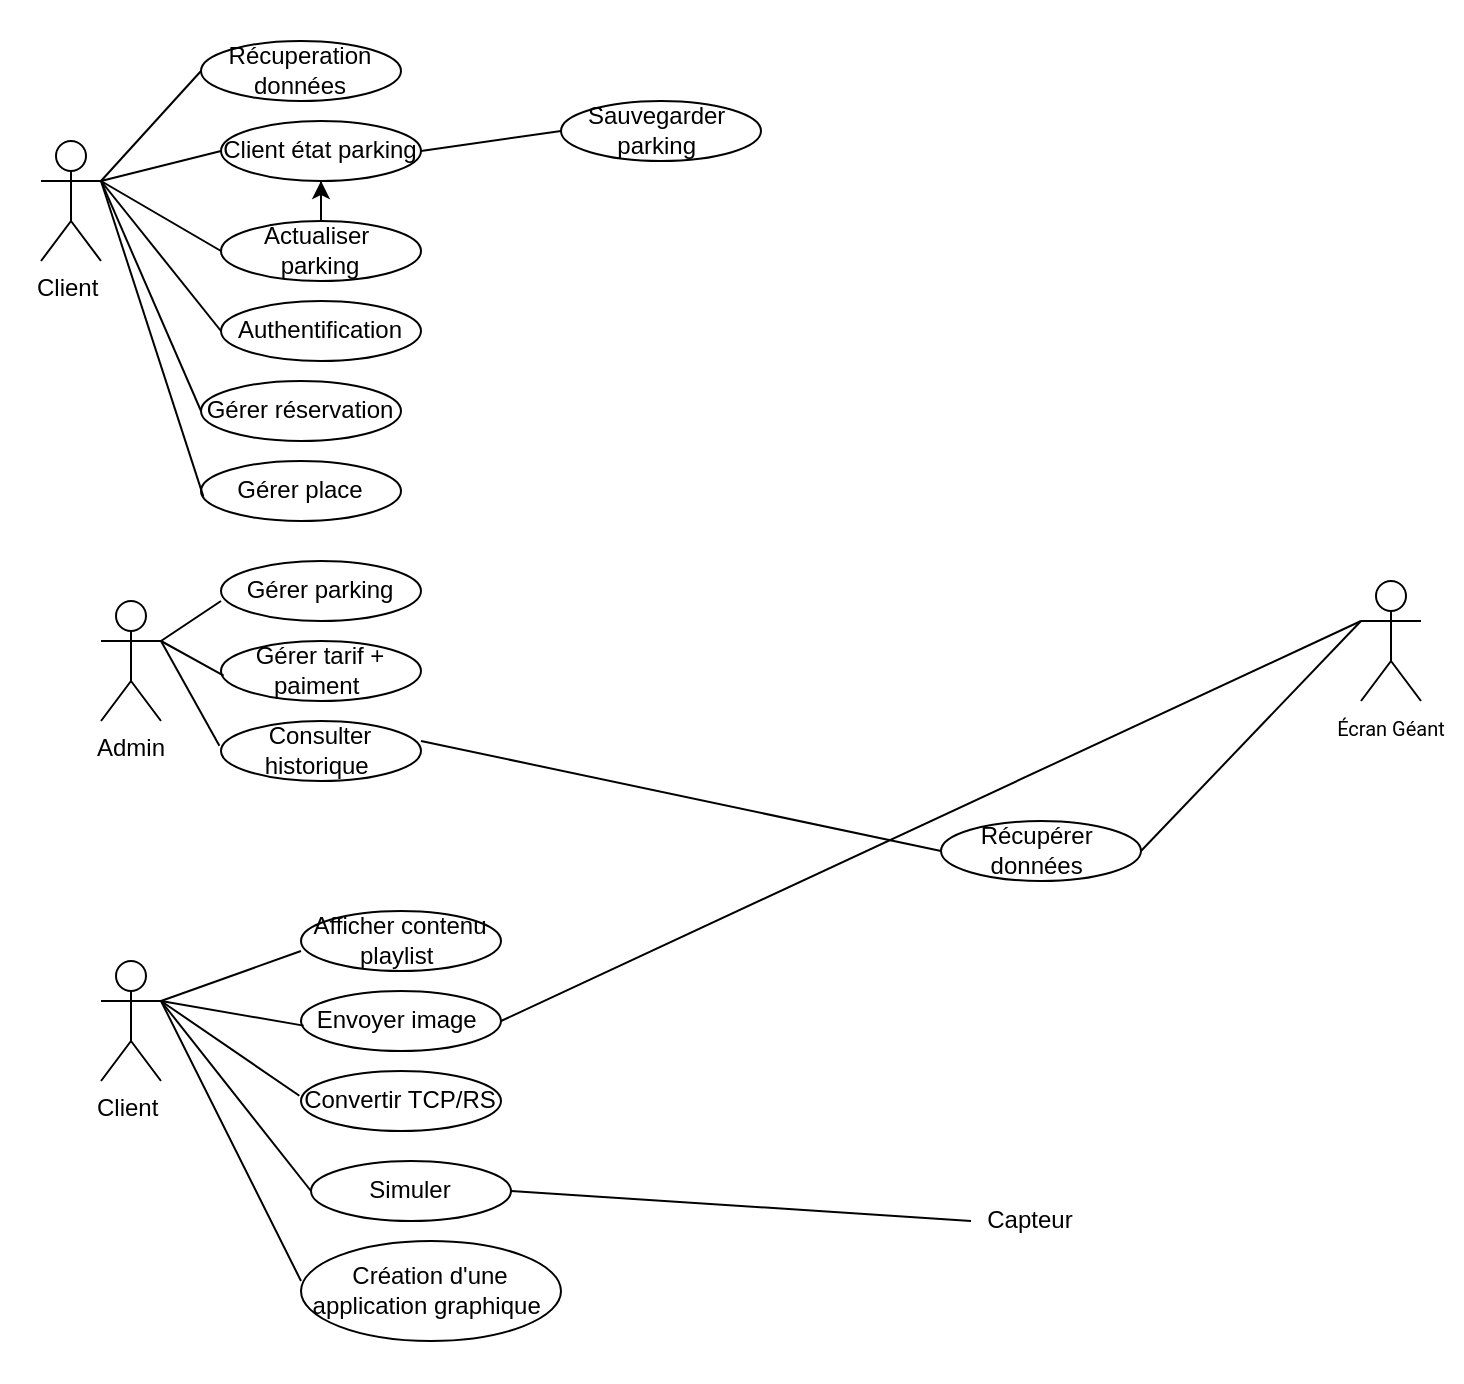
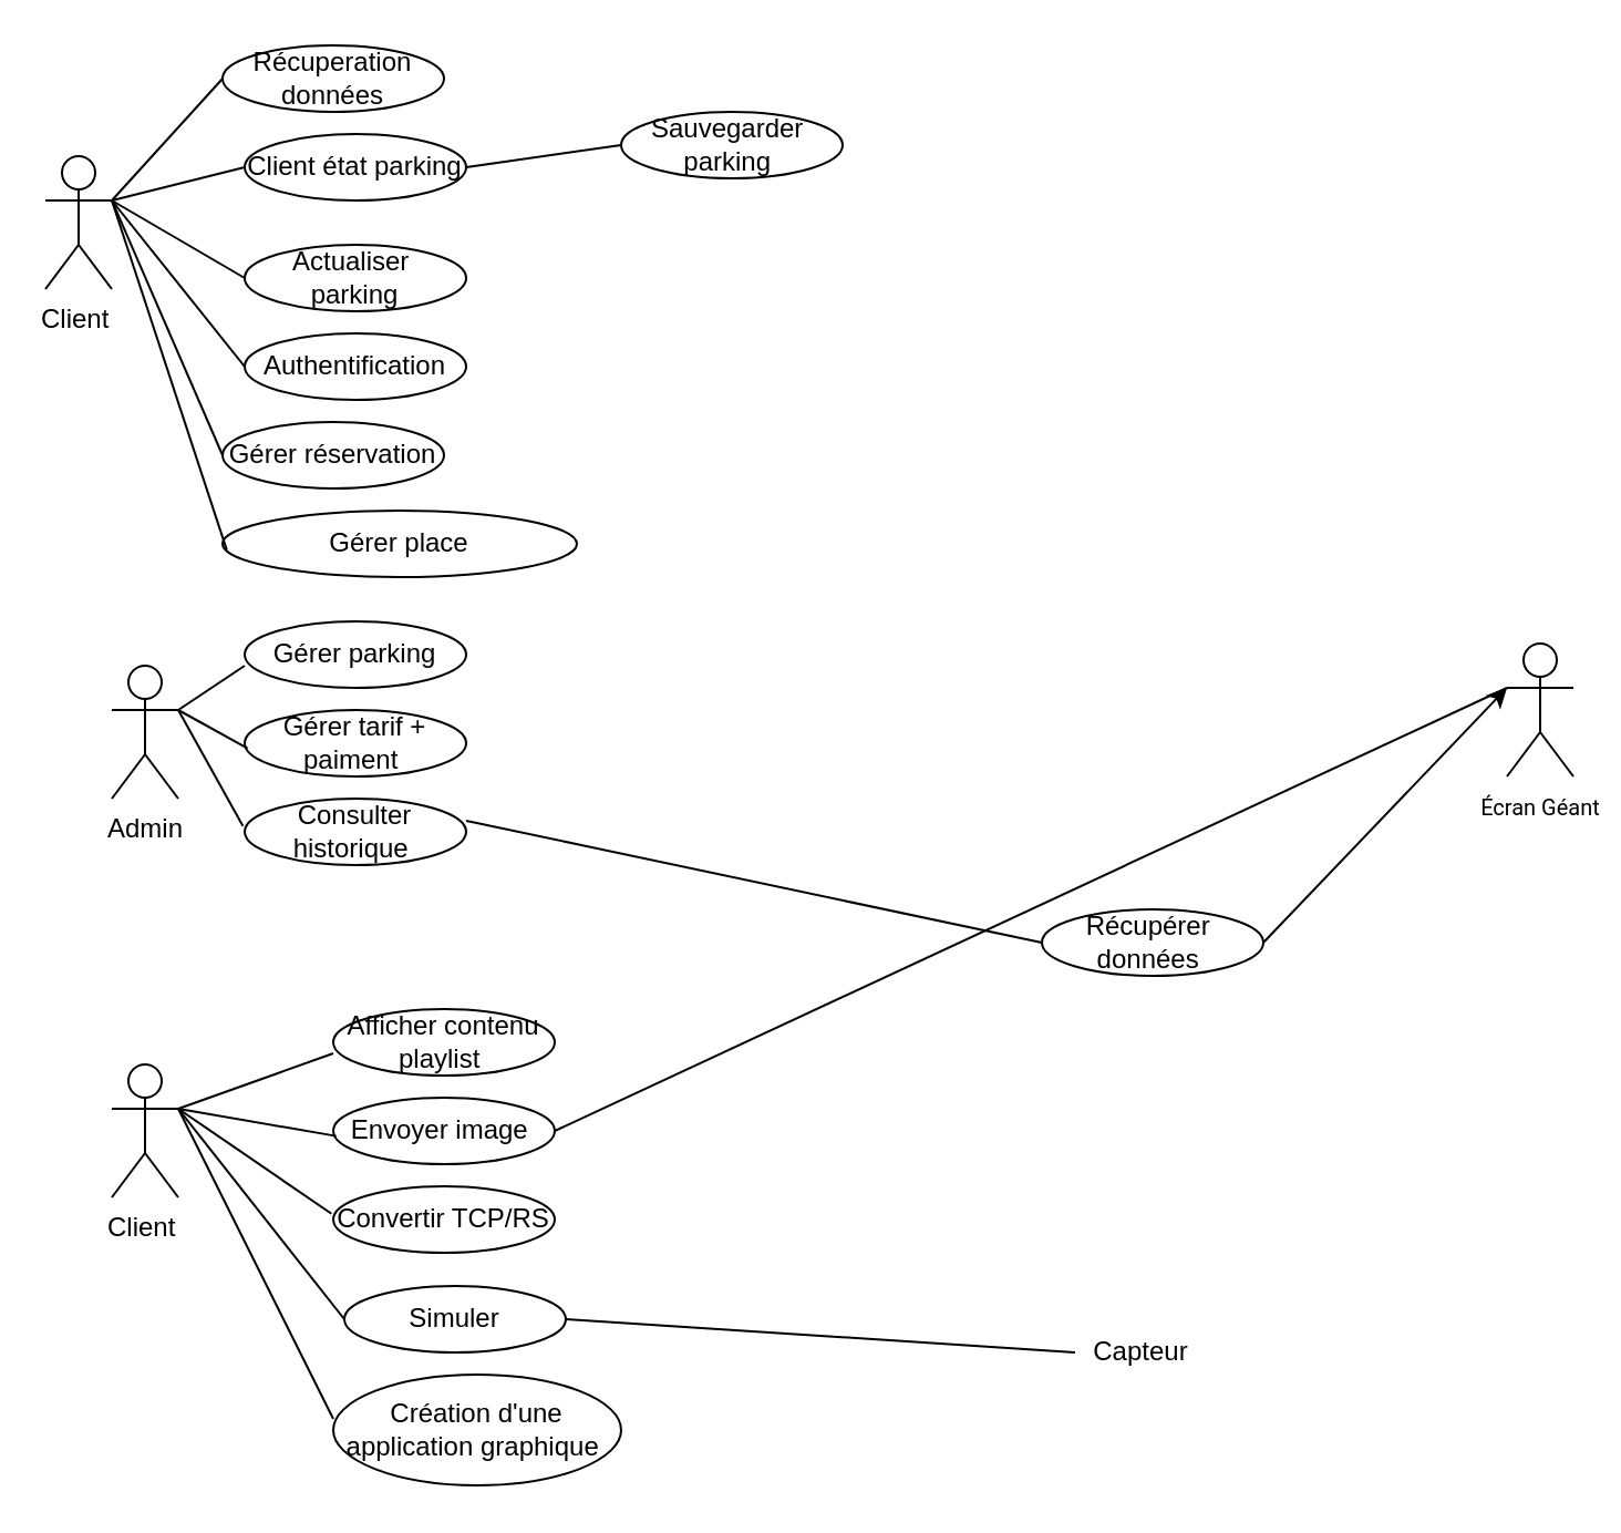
- <mxCell id="7" style="edgeStyle=orthogonalEdgeStyle;rounded=0;orthogonalLoop=1;jettySize=auto;html=1;entryX=0.5;entryY=1;entryDx=0;entryDy=0;" edge="1" parent="1" source="8" target="6"><mxGeometry relative="1" as="geometry" /></mxCell>
- <mxCell id="11" value="Gérer place" style="ellipse;whiteSpace=wrap;html=1;" vertex="1" parent="1"><mxGeometry x="100" y="230" width="100" height="30" as="geometry" /></mxCell>
+ <mxCell id="11" value="Gérer place" style="ellipse;whiteSpace=wrap;html=1;" vertex="1" parent="1"><mxGeometry x="100" y="230" width="160" height="30" as="geometry" /></mxCell>
- <mxCell id="42" value="" style="endArrow=none;html=1;rounded=0;fontSize=10;entryX=0;entryY=0.333;entryDx=0;entryDy=0;entryPerimeter=0;exitX=1;exitY=0.5;exitDx=0;exitDy=0;" edge="1" parent="1" source="39" target="41"><mxGeometry width="50" height="50" relative="1" as="geometry"><mxPoint x="500" y="430" as="sourcePoint" /><mxPoint x="550" y="380" as="targetPoint" /></mxGeometry></mxCell>
+ <mxCell id="42" value="" style="endArrow=classic;html=1;rounded=0;fontSize=10;entryX=0;entryY=0.333;entryDx=0;entryDy=0;entryPerimeter=0;exitX=1;exitY=0.5;exitDx=0;exitDy=0;" edge="1" parent="1" source="39" target="41"><mxGeometry width="50" height="50" relative="1" as="geometry"><mxPoint x="500" y="430" as="sourcePoint" /><mxPoint x="550" y="380" as="targetPoint" /></mxGeometry></mxCell>
